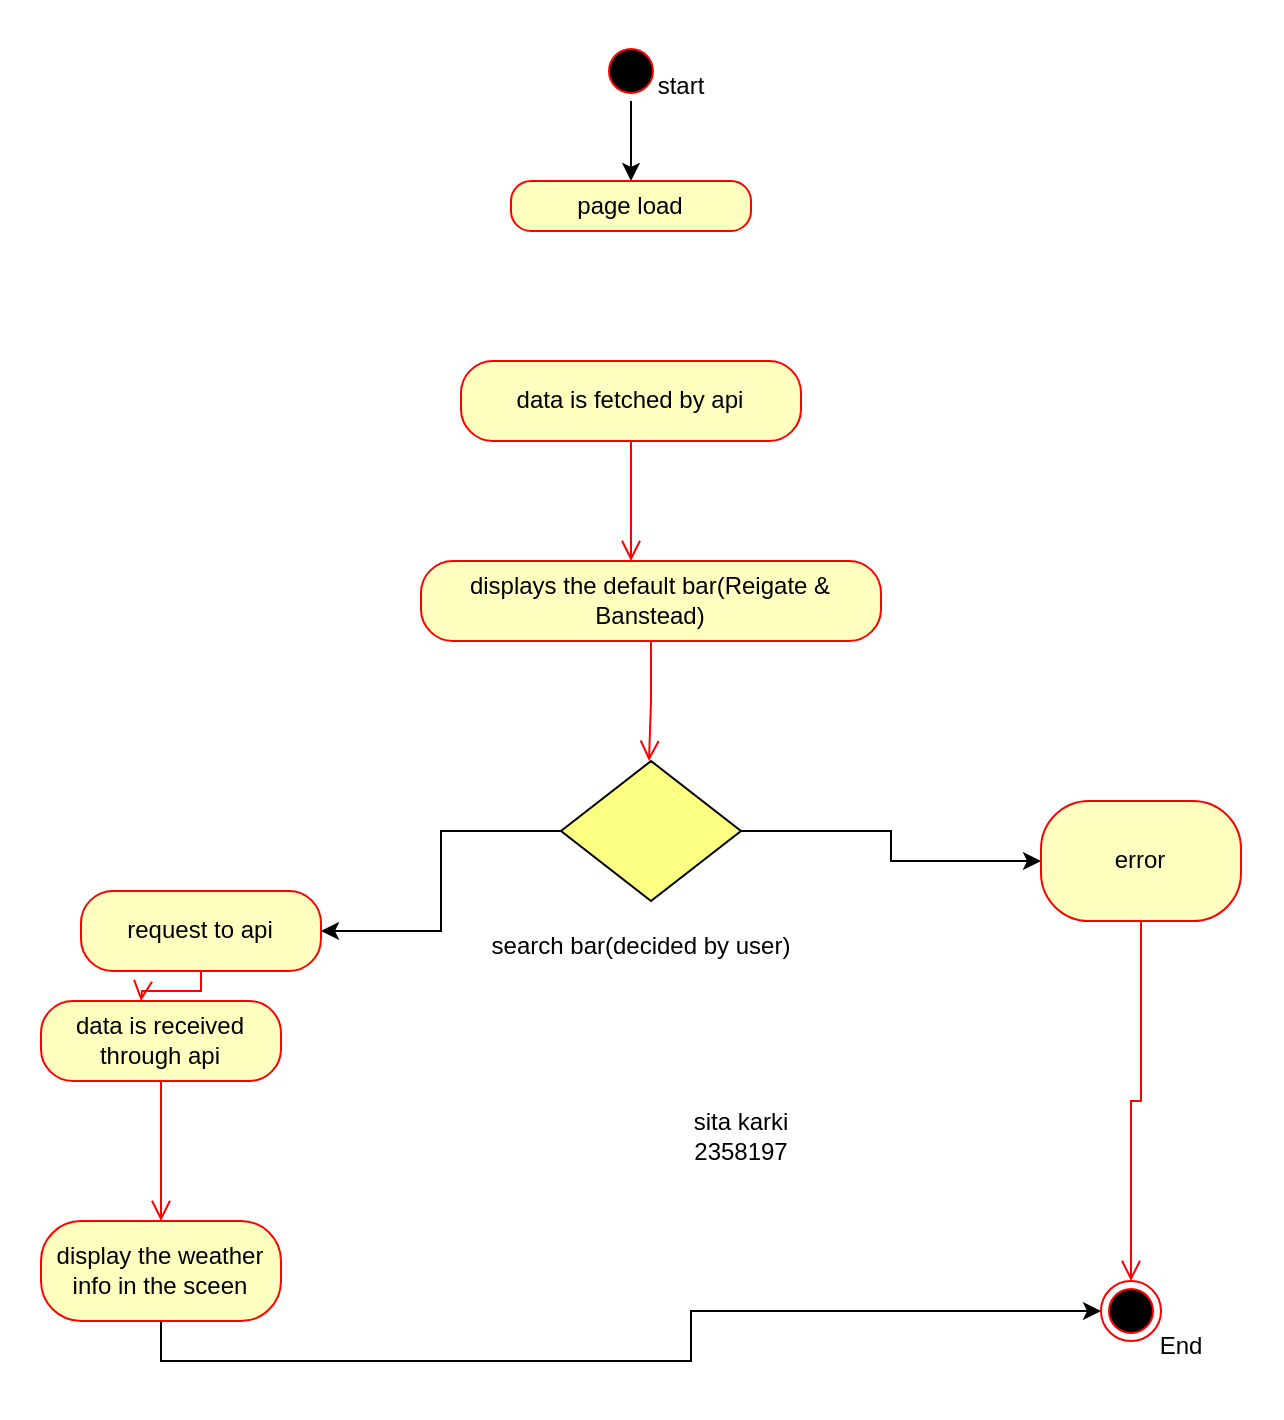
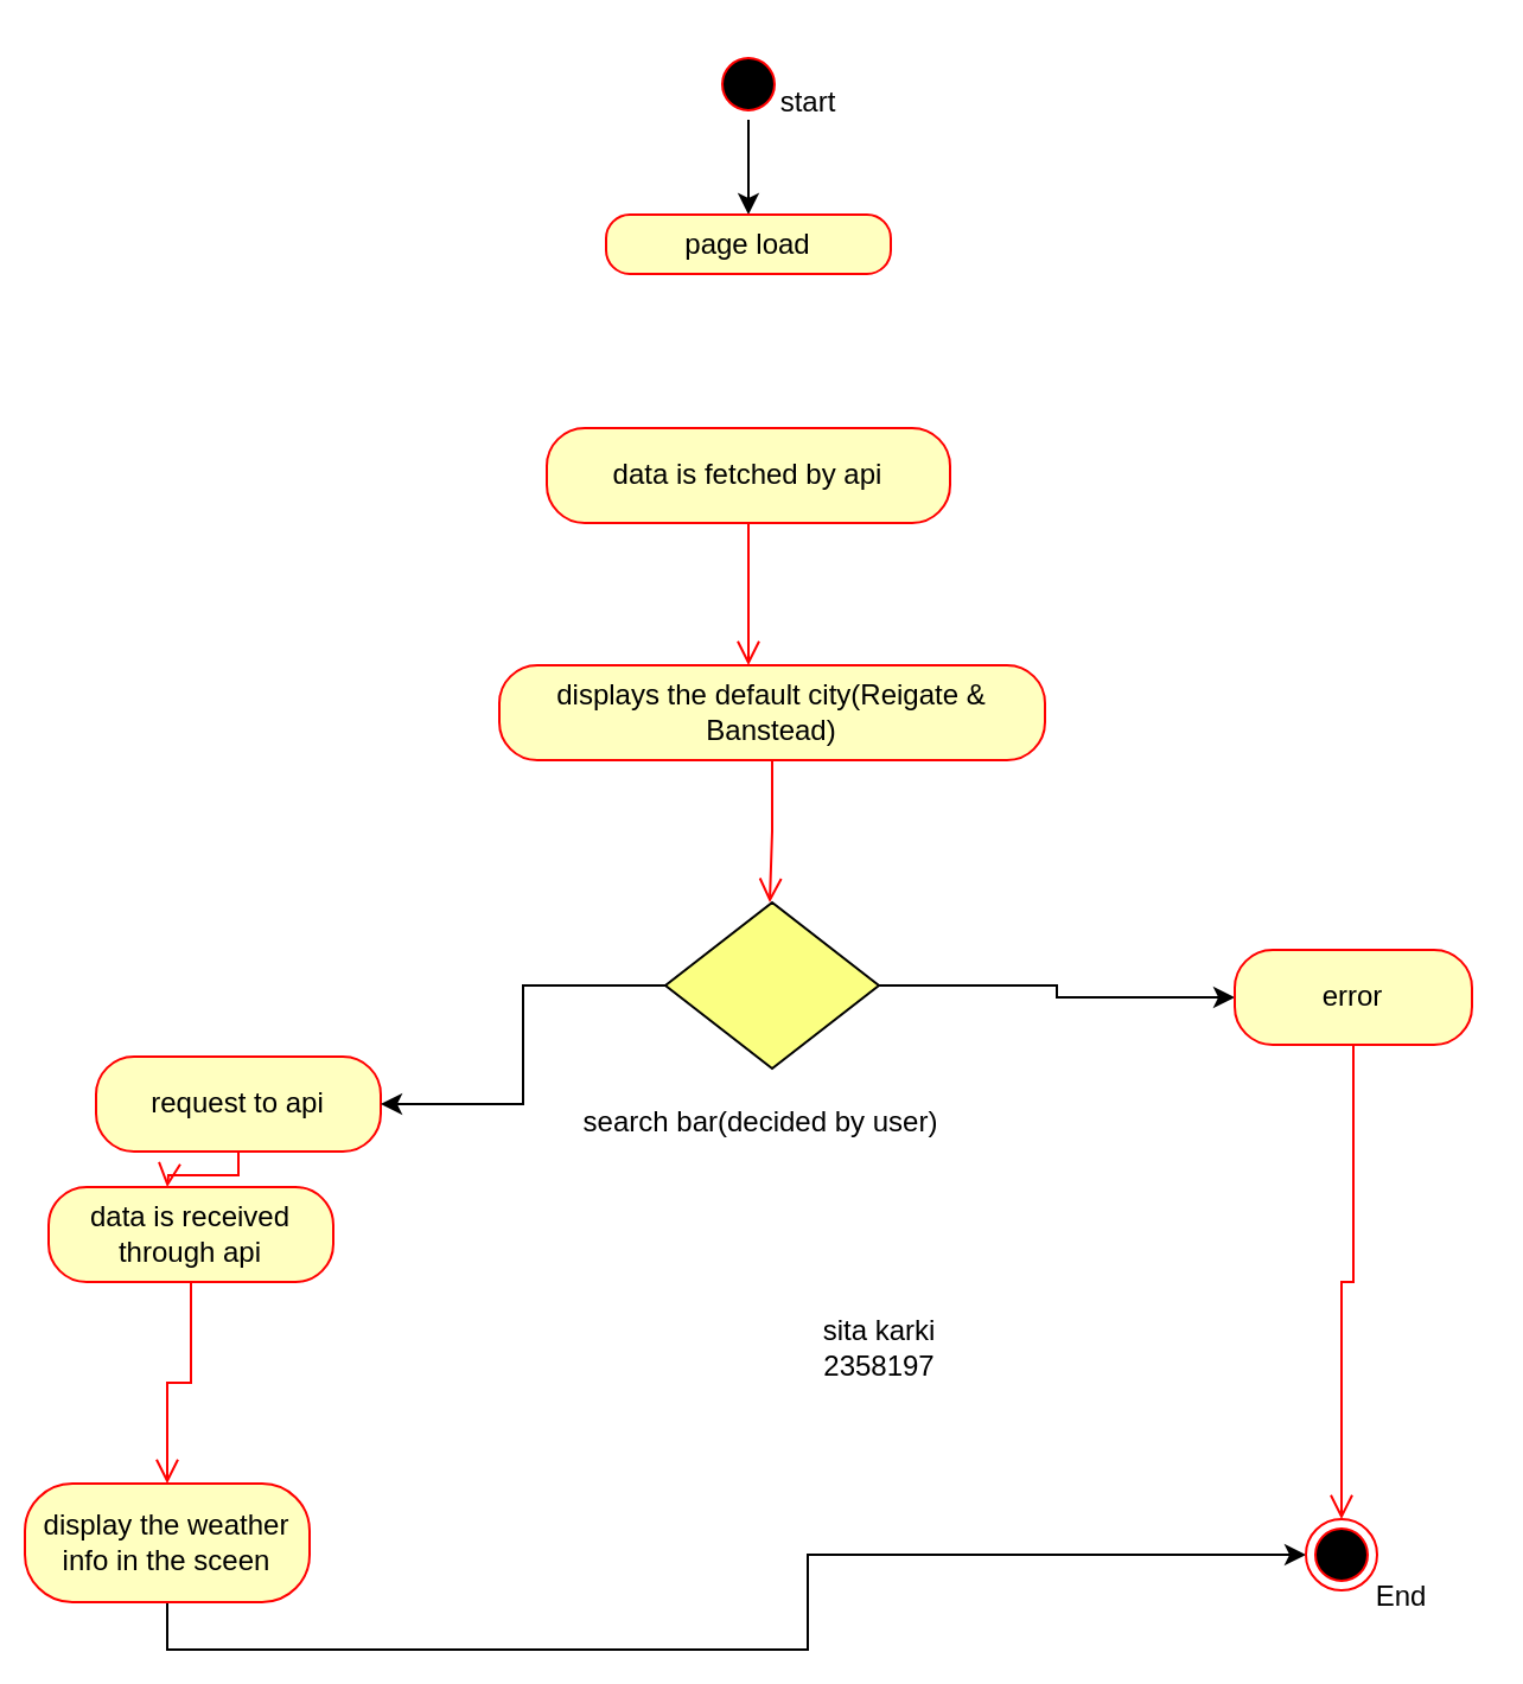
- <mxCell id="7" value="displays the default bar(Reigate &amp;amp; Banstead)" style="rounded=1;whiteSpace=wrap;html=1;arcSize=40;fontColor=#000000;fillColor=#ffffc0;strokeColor=#ff0000;" parent="1" vertex="1"><mxGeometry x="210" y="280" width="230" height="40" as="geometry" /></mxCell>
+ <mxCell id="7" value="displays the default city(Reigate &amp;amp; Banstead)" style="rounded=1;whiteSpace=wrap;html=1;arcSize=40;fontColor=#000000;fillColor=#ffffc0;strokeColor=#ff0000;" parent="1" vertex="1"><mxGeometry x="210" y="280" width="230" height="40" as="geometry" /></mxCell>
- <mxCell id="19" value="error" style="rounded=1;whiteSpace=wrap;html=1;arcSize=40;fontColor=#000000;fillColor=#ffffc0;strokeColor=#ff0000;" parent="1" vertex="1"><mxGeometry x="520" y="400" width="100" height="60" as="geometry" /></mxCell>
+ <mxCell id="19" value="error" style="rounded=1;whiteSpace=wrap;html=1;arcSize=40;fontColor=#000000;fillColor=#ffffc0;strokeColor=#ff0000;" parent="1" vertex="1"><mxGeometry x="520" y="400" width="100" height="40" as="geometry" /></mxCell>
- <mxCell id="15" value="display the weather info in the sceen" style="rounded=1;whiteSpace=wrap;html=1;arcSize=40;fontColor=#000000;fillColor=#ffffc0;strokeColor=#ff0000;" parent="1" vertex="1"><mxGeometry x="20" y="610" width="120" height="50" as="geometry" /></mxCell>
+ <mxCell id="15" value="display the weather info in the sceen" style="rounded=1;whiteSpace=wrap;html=1;arcSize=40;fontColor=#000000;fillColor=#ffffc0;strokeColor=#ff0000;" parent="1" vertex="1"><mxGeometry x="10" y="625" width="120" height="50" as="geometry" /></mxCell>
